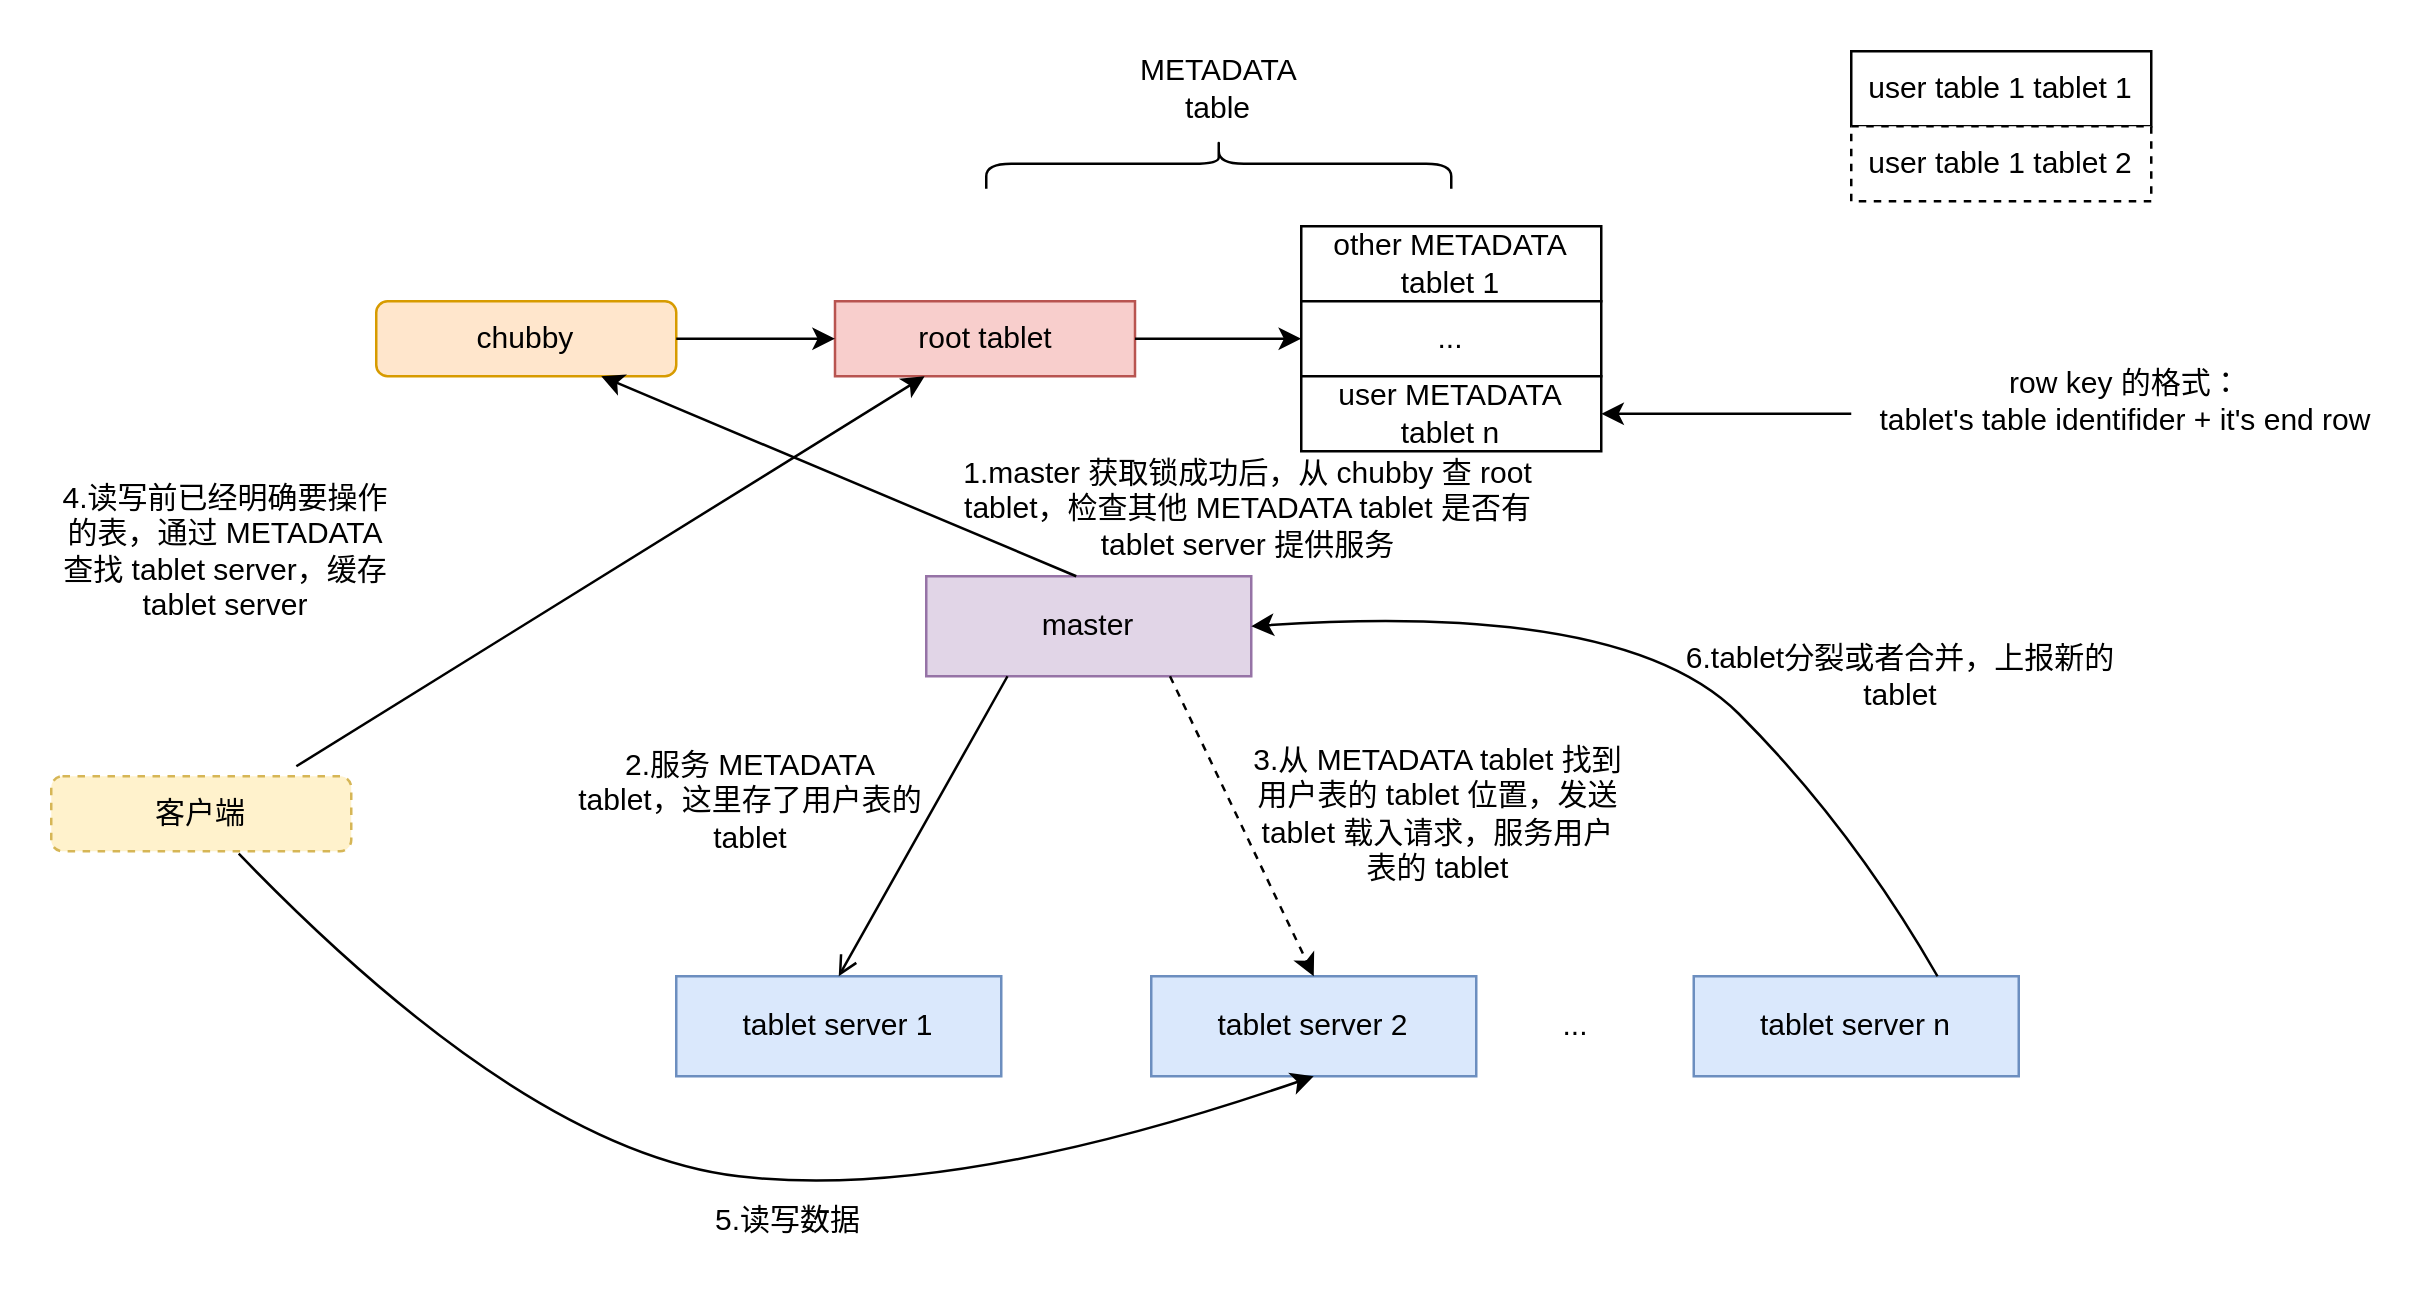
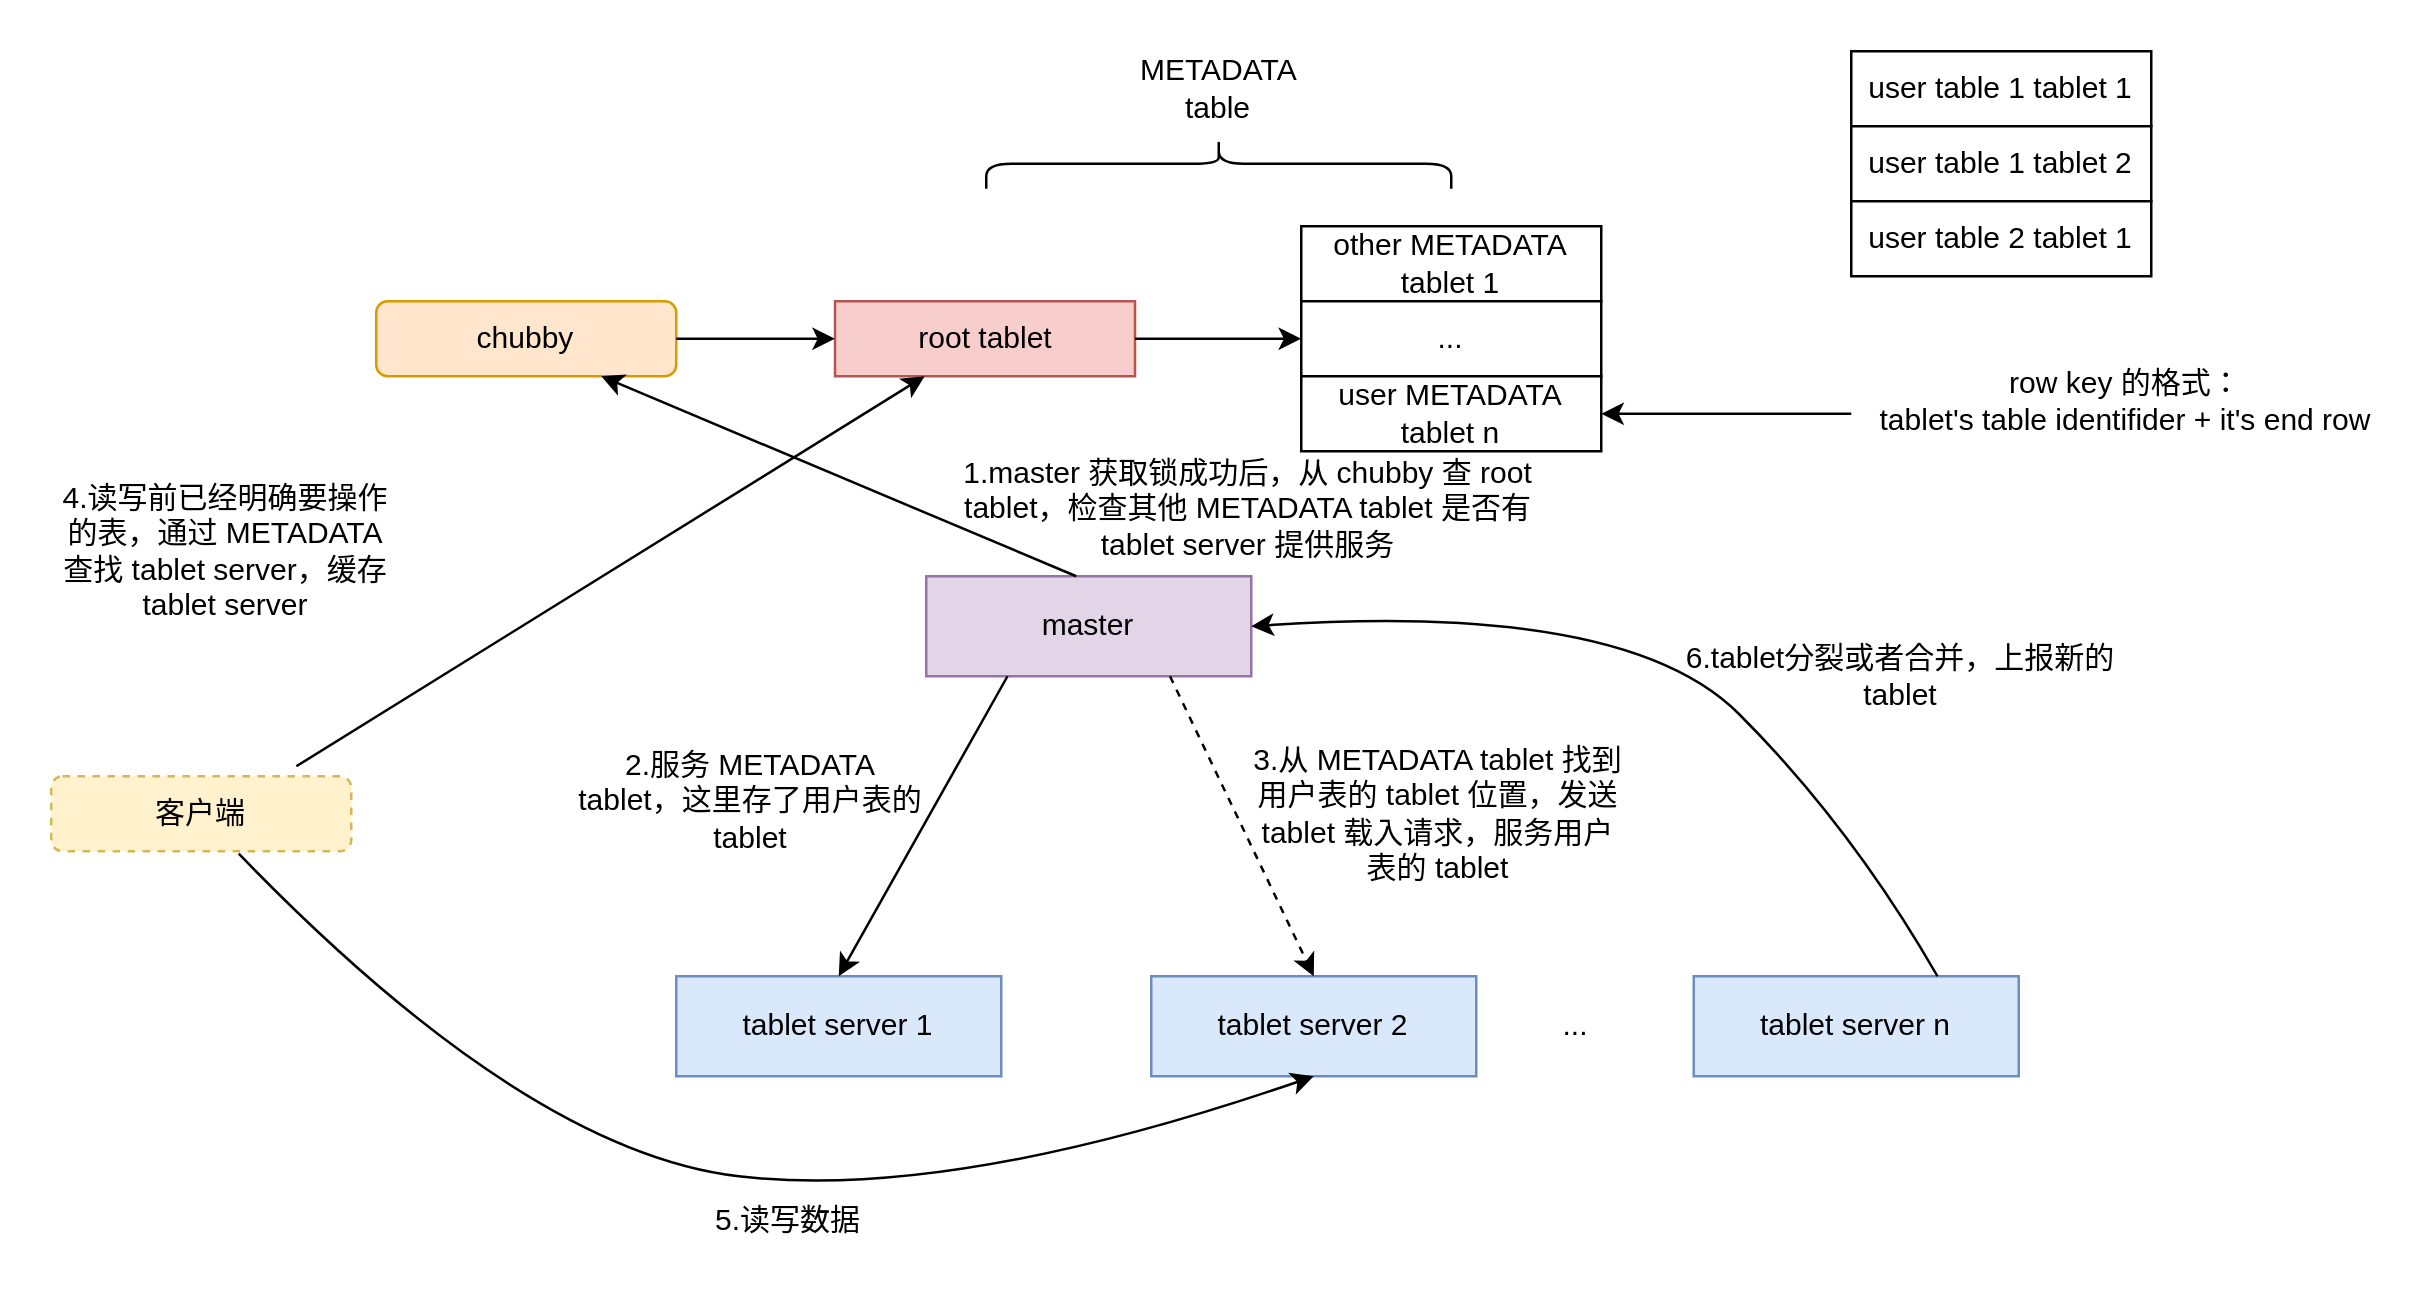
- <mxCell id="9" value="user table 1 tablet 2" style="rounded=0;whiteSpace=wrap;html=1;dashed=1;" parent="1" vertex="1"><mxGeometry x="740" y="50" width="120" height="30" as="geometry" /></mxCell>
+ <mxCell id="9" value="user table 1 tablet 2" style="rounded=0;whiteSpace=wrap;html=1;" parent="1" vertex="1"><mxGeometry x="740" y="50" width="120" height="30" as="geometry" /></mxCell>
+ <mxCell id="10" value="user table 2 tablet 1" style="rounded=0;whiteSpace=wrap;html=1;" parent="1" vertex="1"><mxGeometry x="740" y="80" width="120" height="30" as="geometry" /></mxCell>
- <mxCell id="26" value="" style="endArrow=open;html=1;exitX=0.25;exitY=1;exitDx=0;exitDy=0;entryX=0.5;entryY=0;entryDx=0;entryDy=0;" parent="1" source="19" target="20" edge="1"><mxGeometry width="50" height="50" relative="1" as="geometry"><mxPoint x="480" y="250" as="sourcePoint" /><mxPoint x="530" y="200" as="targetPoint" /></mxGeometry></mxCell>
+ <mxCell id="26" value="" style="endArrow=classic;html=1;exitX=0.25;exitY=1;exitDx=0;exitDy=0;entryX=0.5;entryY=0;entryDx=0;entryDy=0;" parent="1" source="19" target="20" edge="1"><mxGeometry width="50" height="50" relative="1" as="geometry"><mxPoint x="480" y="250" as="sourcePoint" /><mxPoint x="530" y="200" as="targetPoint" /></mxGeometry></mxCell>
